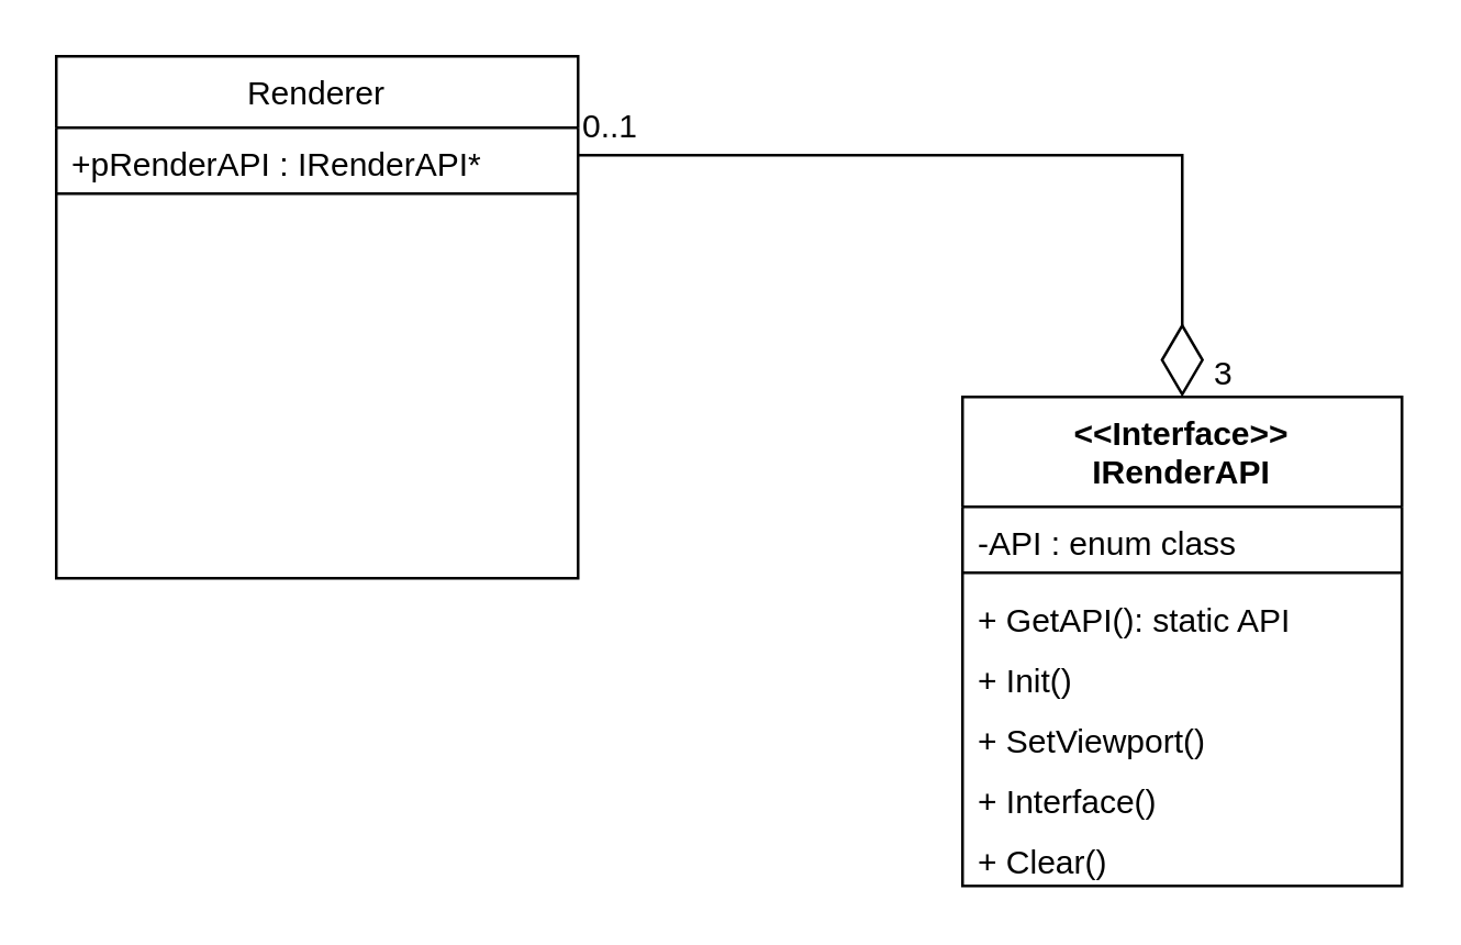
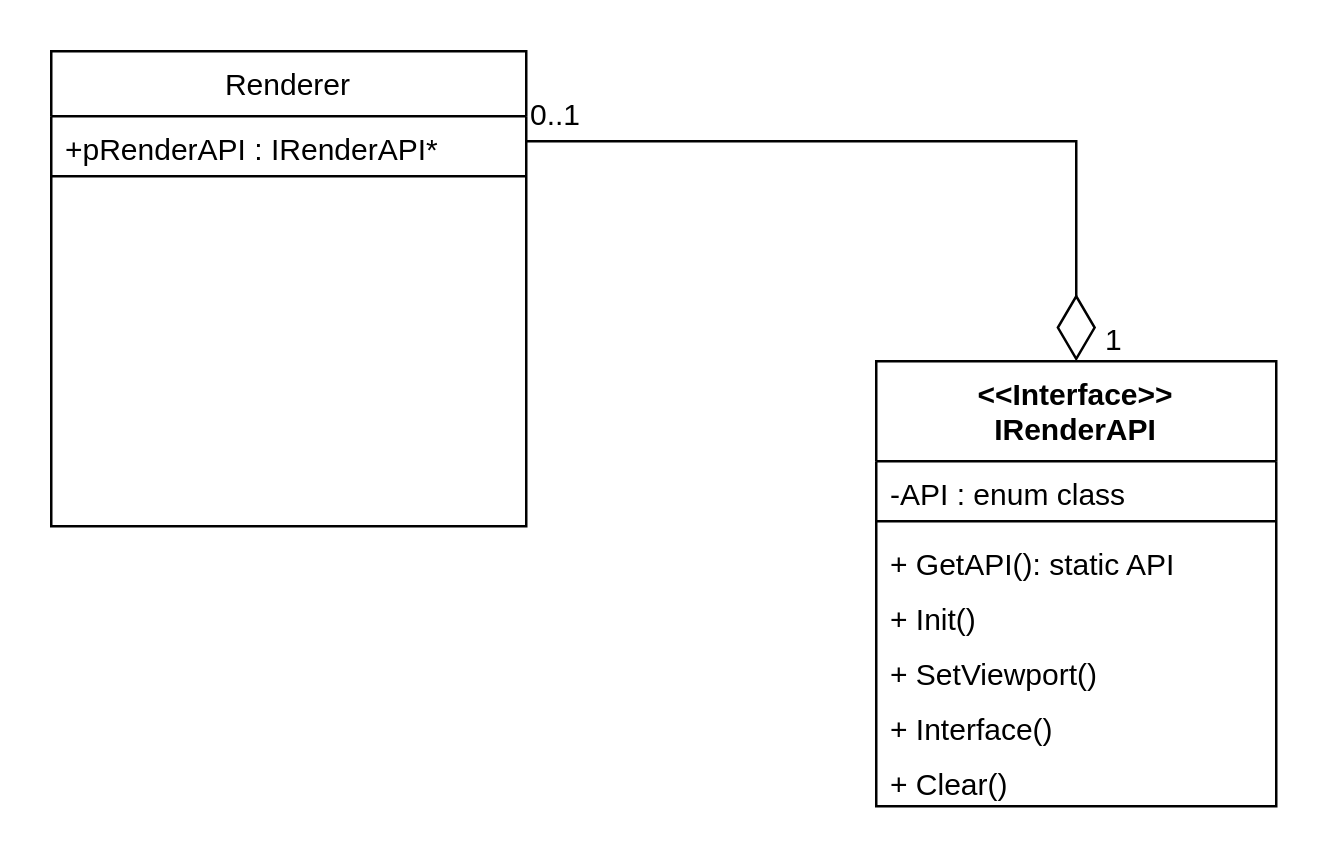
- <mxCell id="15" value="3" style="resizable=0;align=left;verticalAlign=bottom;labelBackgroundColor=none;fontSize=12;" connectable="0" vertex="1" parent="1"><mxGeometry x="440" y="144" as="geometry" /></mxCell>
+ <mxCell id="15" value="1" style="resizable=0;align=left;verticalAlign=bottom;labelBackgroundColor=none;fontSize=12;" connectable="0" vertex="1" parent="1"><mxGeometry x="440" y="144" as="geometry" /></mxCell>
